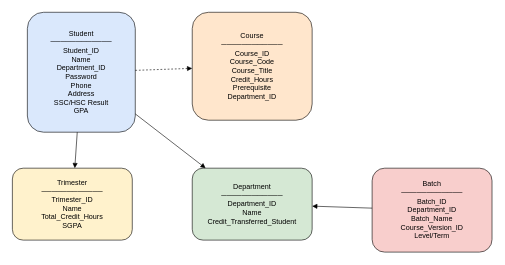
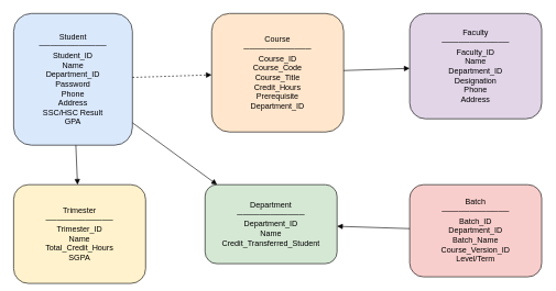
+ <mxCell id="4" value="Faculty&#10;────────────&#10;Faculty_ID&#10;Name&#10;Department_ID&#10;Designation&#10;Phone&#10;Address" style="shape=rectangle;rounded=1;whiteSpace=wrap;html=1;fillColor=#e1d5e7;" vertex="1" parent="1"><mxGeometry x="620" y="20" width="200" height="160" as="geometry" /></mxCell>
+ <mxCell id="10" style="endArrow=block;" edge="1" parent="1" source="3" target="4"><mxGeometry relative="1" as="geometry" /></mxCell>
- <mxCell id="2" value="Student&#10;────────────&#10;Student_ID&#10;Name&#10;Department_ID&#10;Password&#10;Phone&#10;Address&#10;SSC/HSC Result&#10;GPA" style="shape=rectangle;rounded=1;whiteSpace=wrap;html=1;fillColor=#dae8fc;" vertex="1" parent="1"><mxGeometry x="45" y="20" width="180" height="200" as="geometry" /></mxCell>
+ <mxCell id="2" value="Student&#10;────────────&#10;Student_ID&#10;Name&#10;Department_ID&#10;Password&#10;Phone&#10;Address&#10;SSC/HSC Result&#10;GPA" style="shape=rectangle;rounded=1;whiteSpace=wrap;html=1;fillColor=#dae8fc;" vertex="1" parent="1"><mxGeometry x="20" y="20" width="180" height="200" as="geometry" /></mxCell>
- <mxCell id="6" value="Trimester&#10;────────────&#10;Trimester_ID&#10;Name&#10;Total_Credit_Hours&#10;SGPA" style="shape=rectangle;rounded=1;whiteSpace=wrap;html=1;fillColor=#fff2cc;" vertex="1" parent="1"><mxGeometry x="20" y="280" width="200" height="120" as="geometry" /></mxCell>
+ <mxCell id="6" value="Trimester&#10;────────────&#10;Trimester_ID&#10;Name&#10;Total_Credit_Hours&#10;SGPA" style="shape=rectangle;rounded=1;whiteSpace=wrap;html=1;fillColor=#fff2cc;" vertex="1" parent="1"><mxGeometry x="20" y="280" width="200" height="150" as="geometry" /></mxCell>
- <mxCell id="5" value="Department&#10;────────────&#10;Department_ID&#10;Name&#10;Credit_Transferred_Student" style="shape=rectangle;rounded=1;whiteSpace=wrap;html=1;fillColor=#d5e8d4;" vertex="1" parent="1"><mxGeometry x="320" y="280" width="200" height="120" as="geometry" /></mxCell>
+ <mxCell id="5" value="Department&#10;────────────&#10;Department_ID&#10;Name&#10;Credit_Transferred_Student" style="shape=rectangle;rounded=1;whiteSpace=wrap;html=1;fillColor=#d5e8d4;" vertex="1" parent="1"><mxGeometry x="310" y="280" width="200" height="120" as="geometry" /></mxCell>
